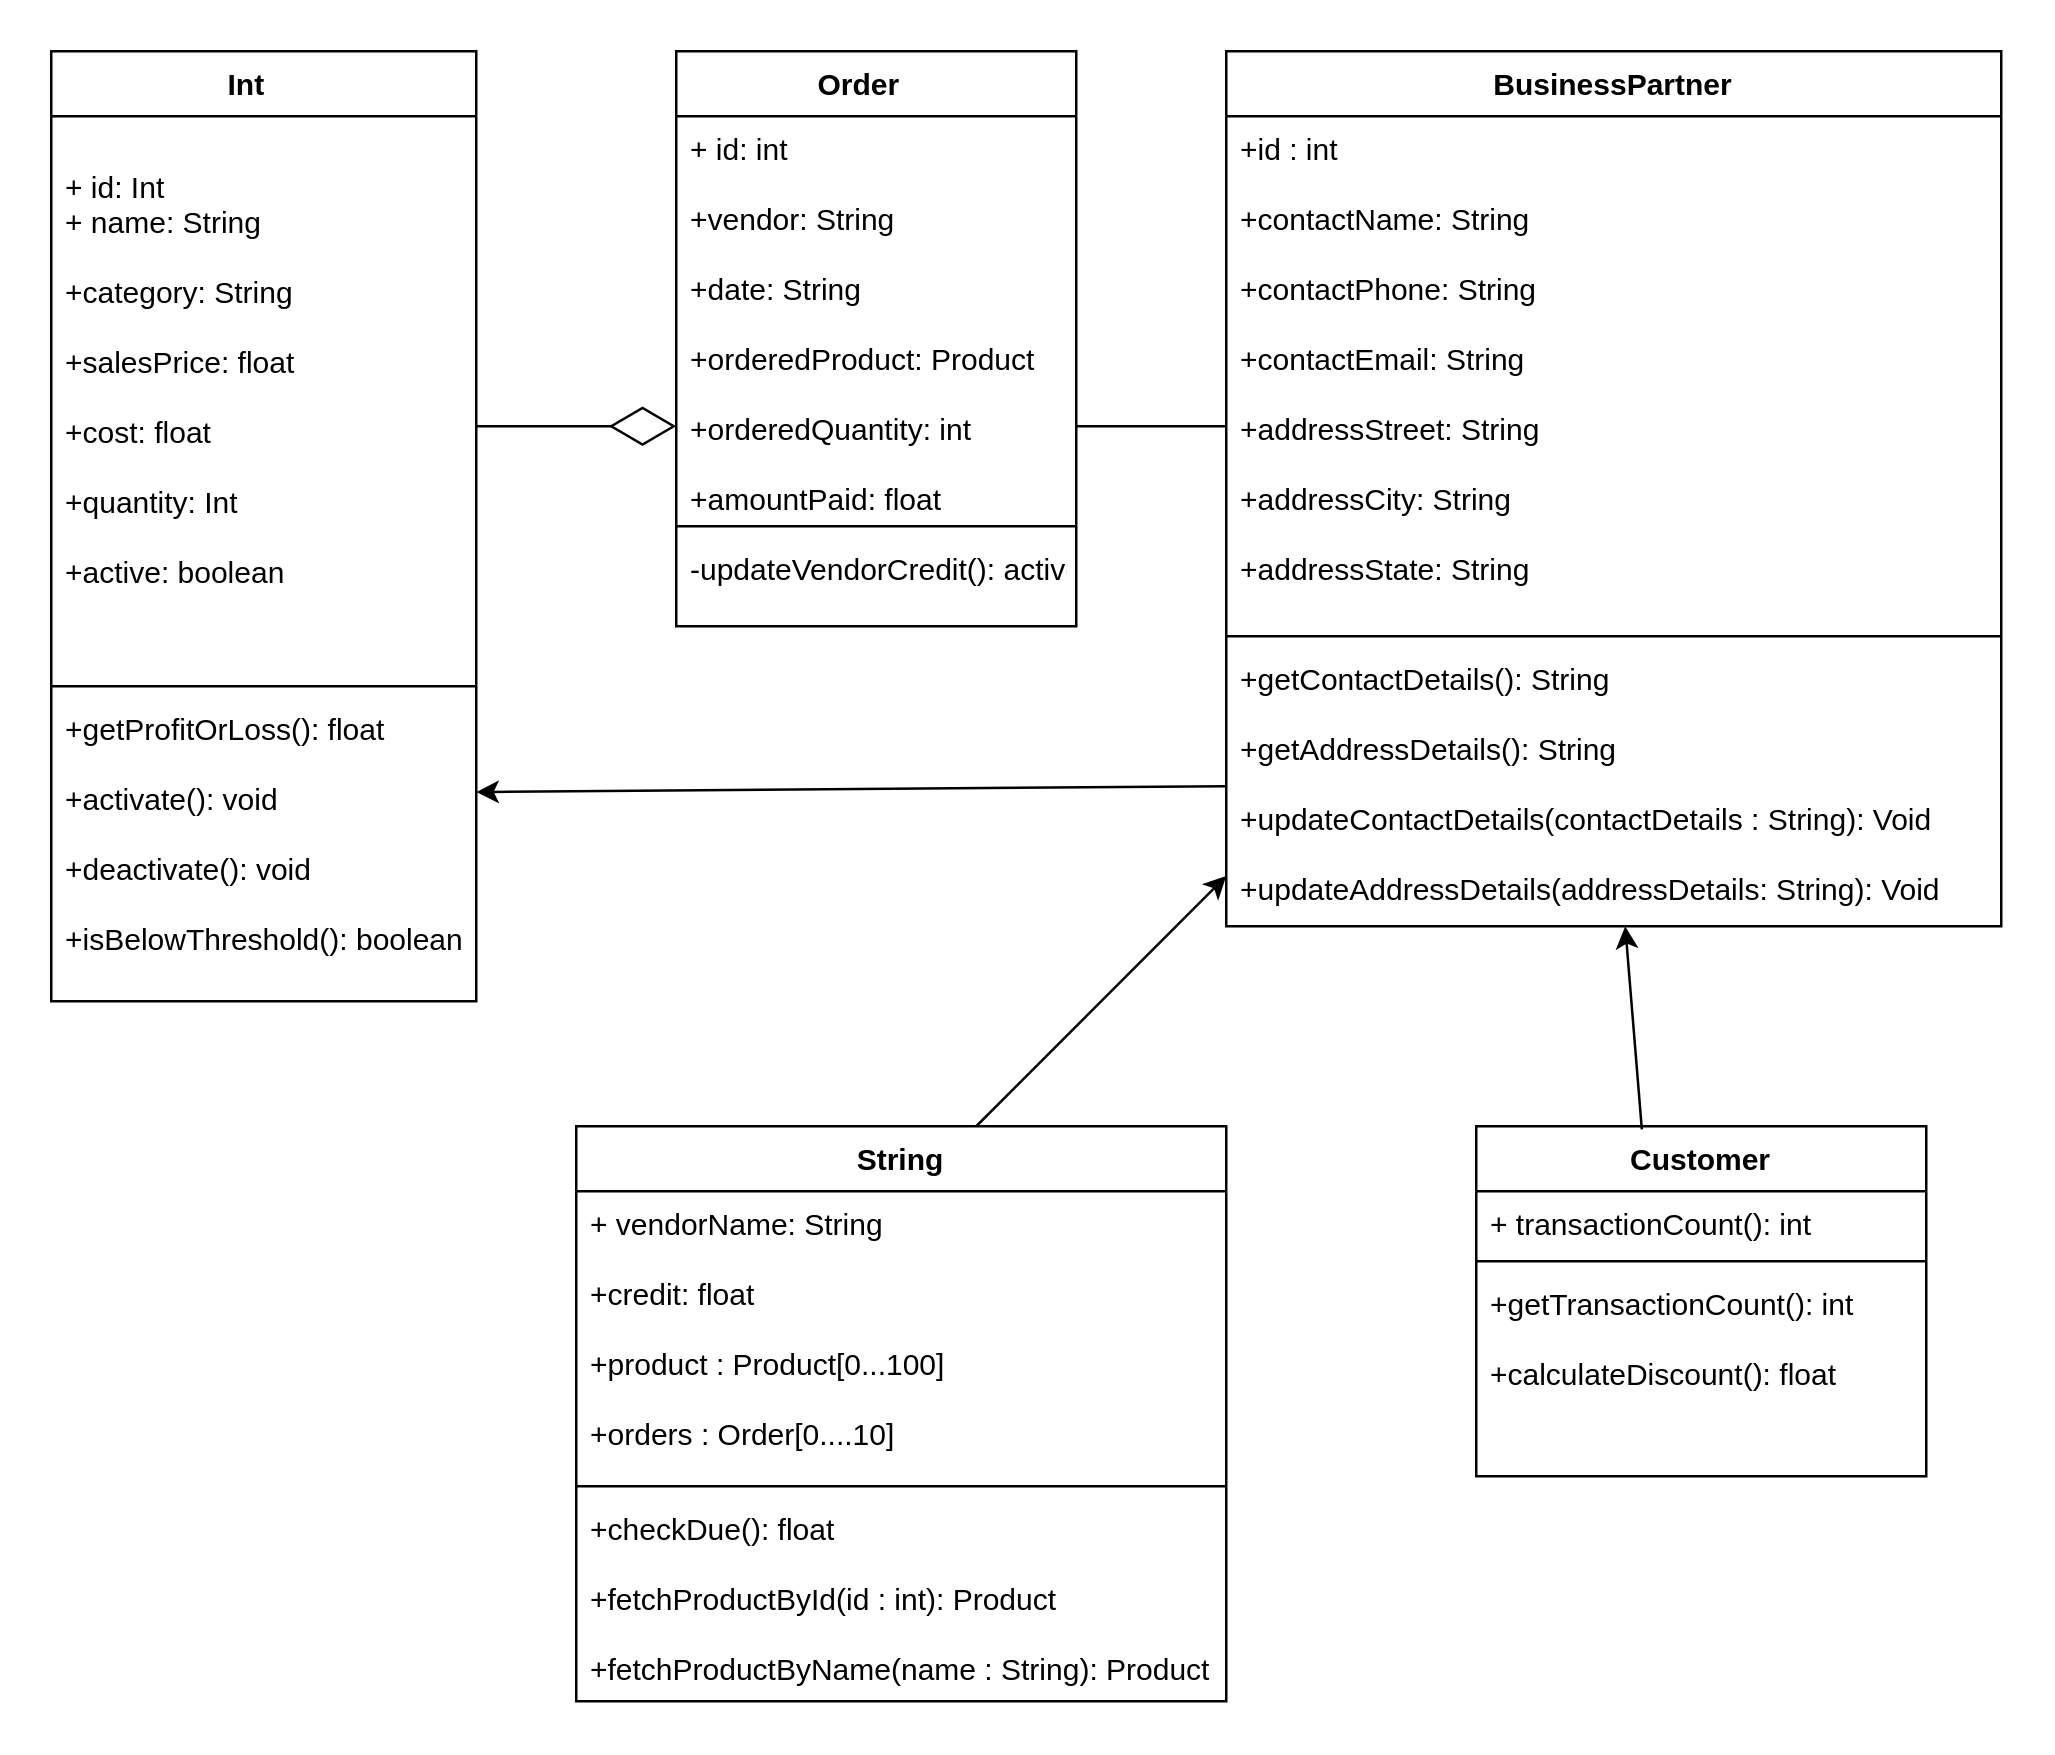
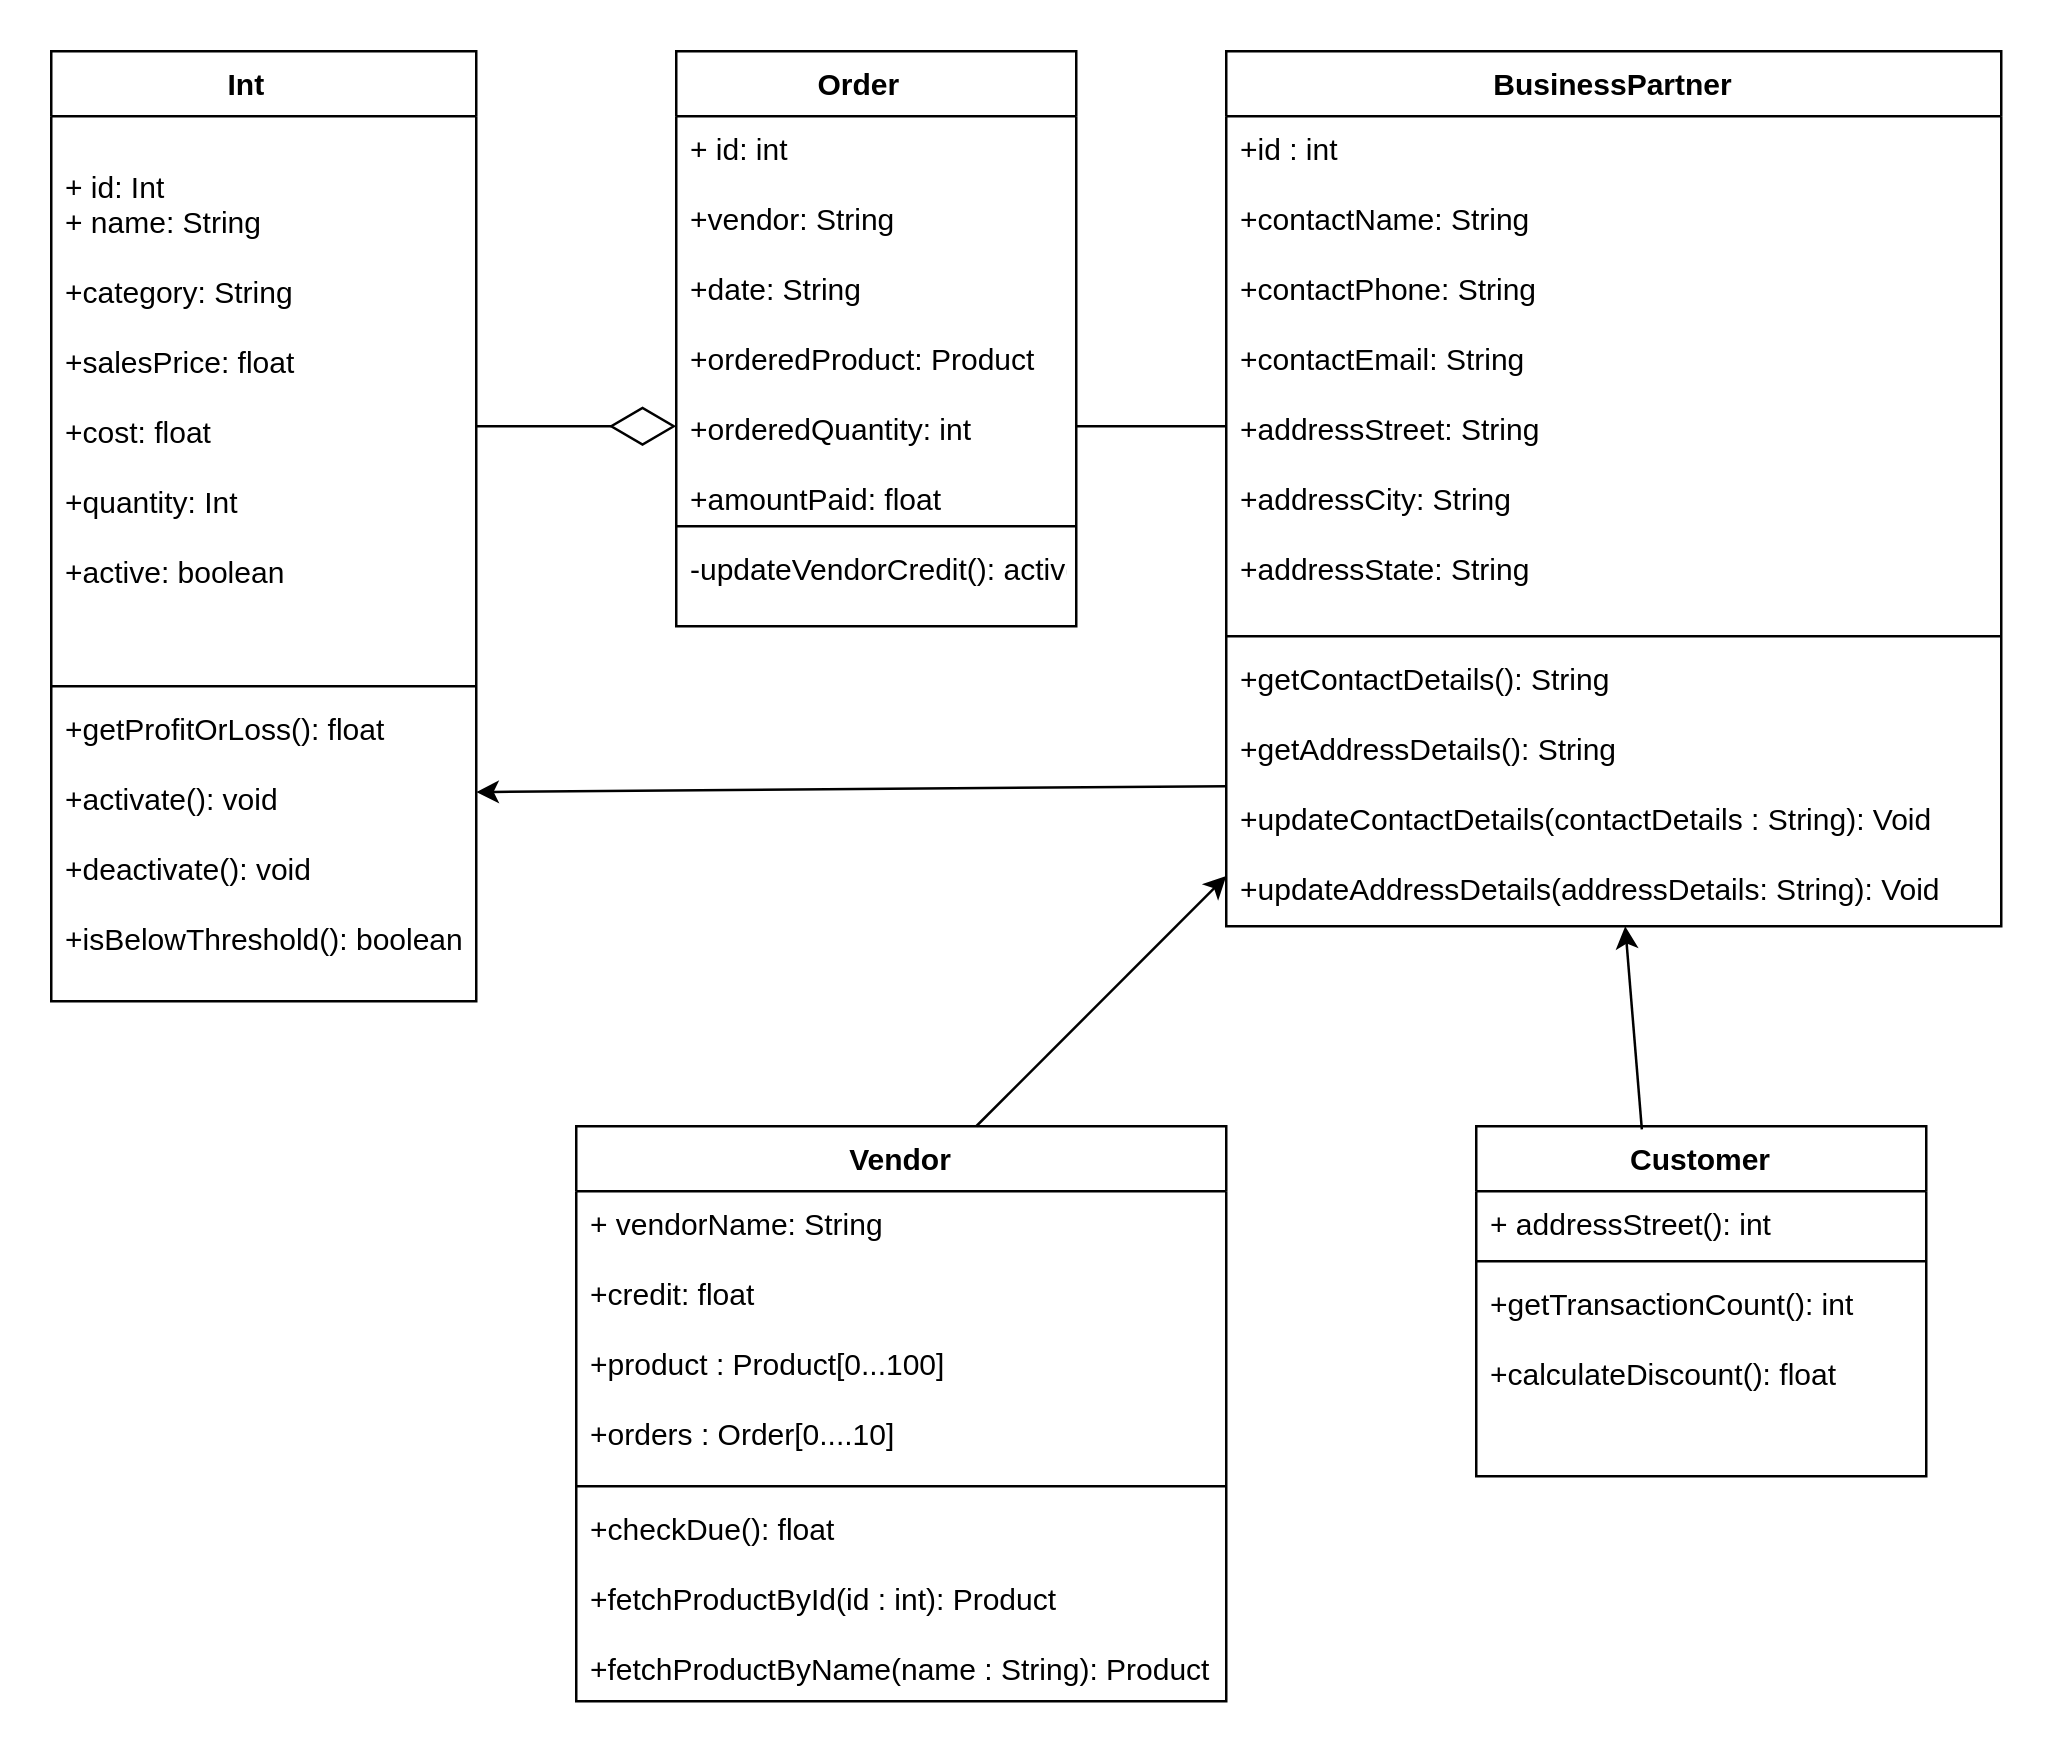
- <mxCell id="6" value="String" style="swimlane;fontStyle=1;align=center;verticalAlign=top;childLayout=stackLayout;horizontal=1;startSize=26;horizontalStack=0;resizeParent=1;resizeParentMax=0;resizeLast=0;collapsible=1;marginBottom=0;" vertex="1" parent="1"><mxGeometry x="230" y="450" width="260" height="230" as="geometry" /></mxCell>
+ <mxCell id="6" value="Vendor" style="swimlane;fontStyle=1;align=center;verticalAlign=top;childLayout=stackLayout;horizontal=1;startSize=26;horizontalStack=0;resizeParent=1;resizeParentMax=0;resizeLast=0;collapsible=1;marginBottom=0;" vertex="1" parent="1"><mxGeometry x="230" y="450" width="260" height="230" as="geometry" /></mxCell>
- <mxCell id="11" value="+ transactionCount(): int" style="text;strokeColor=none;fillColor=none;align=left;verticalAlign=top;spacingLeft=4;spacingRight=4;overflow=hidden;rotatable=0;points=[[0,0.5],[1,0.5]];portConstraint=eastwest;" vertex="1" parent="10"><mxGeometry y="26" width="180" height="24" as="geometry" /></mxCell>
+ <mxCell id="11" value="+ addressStreet(): int" style="text;strokeColor=none;fillColor=none;align=left;verticalAlign=top;spacingLeft=4;spacingRight=4;overflow=hidden;rotatable=0;points=[[0,0.5],[1,0.5]];portConstraint=eastwest;" vertex="1" parent="10"><mxGeometry y="26" width="180" height="24" as="geometry" /></mxCell>
